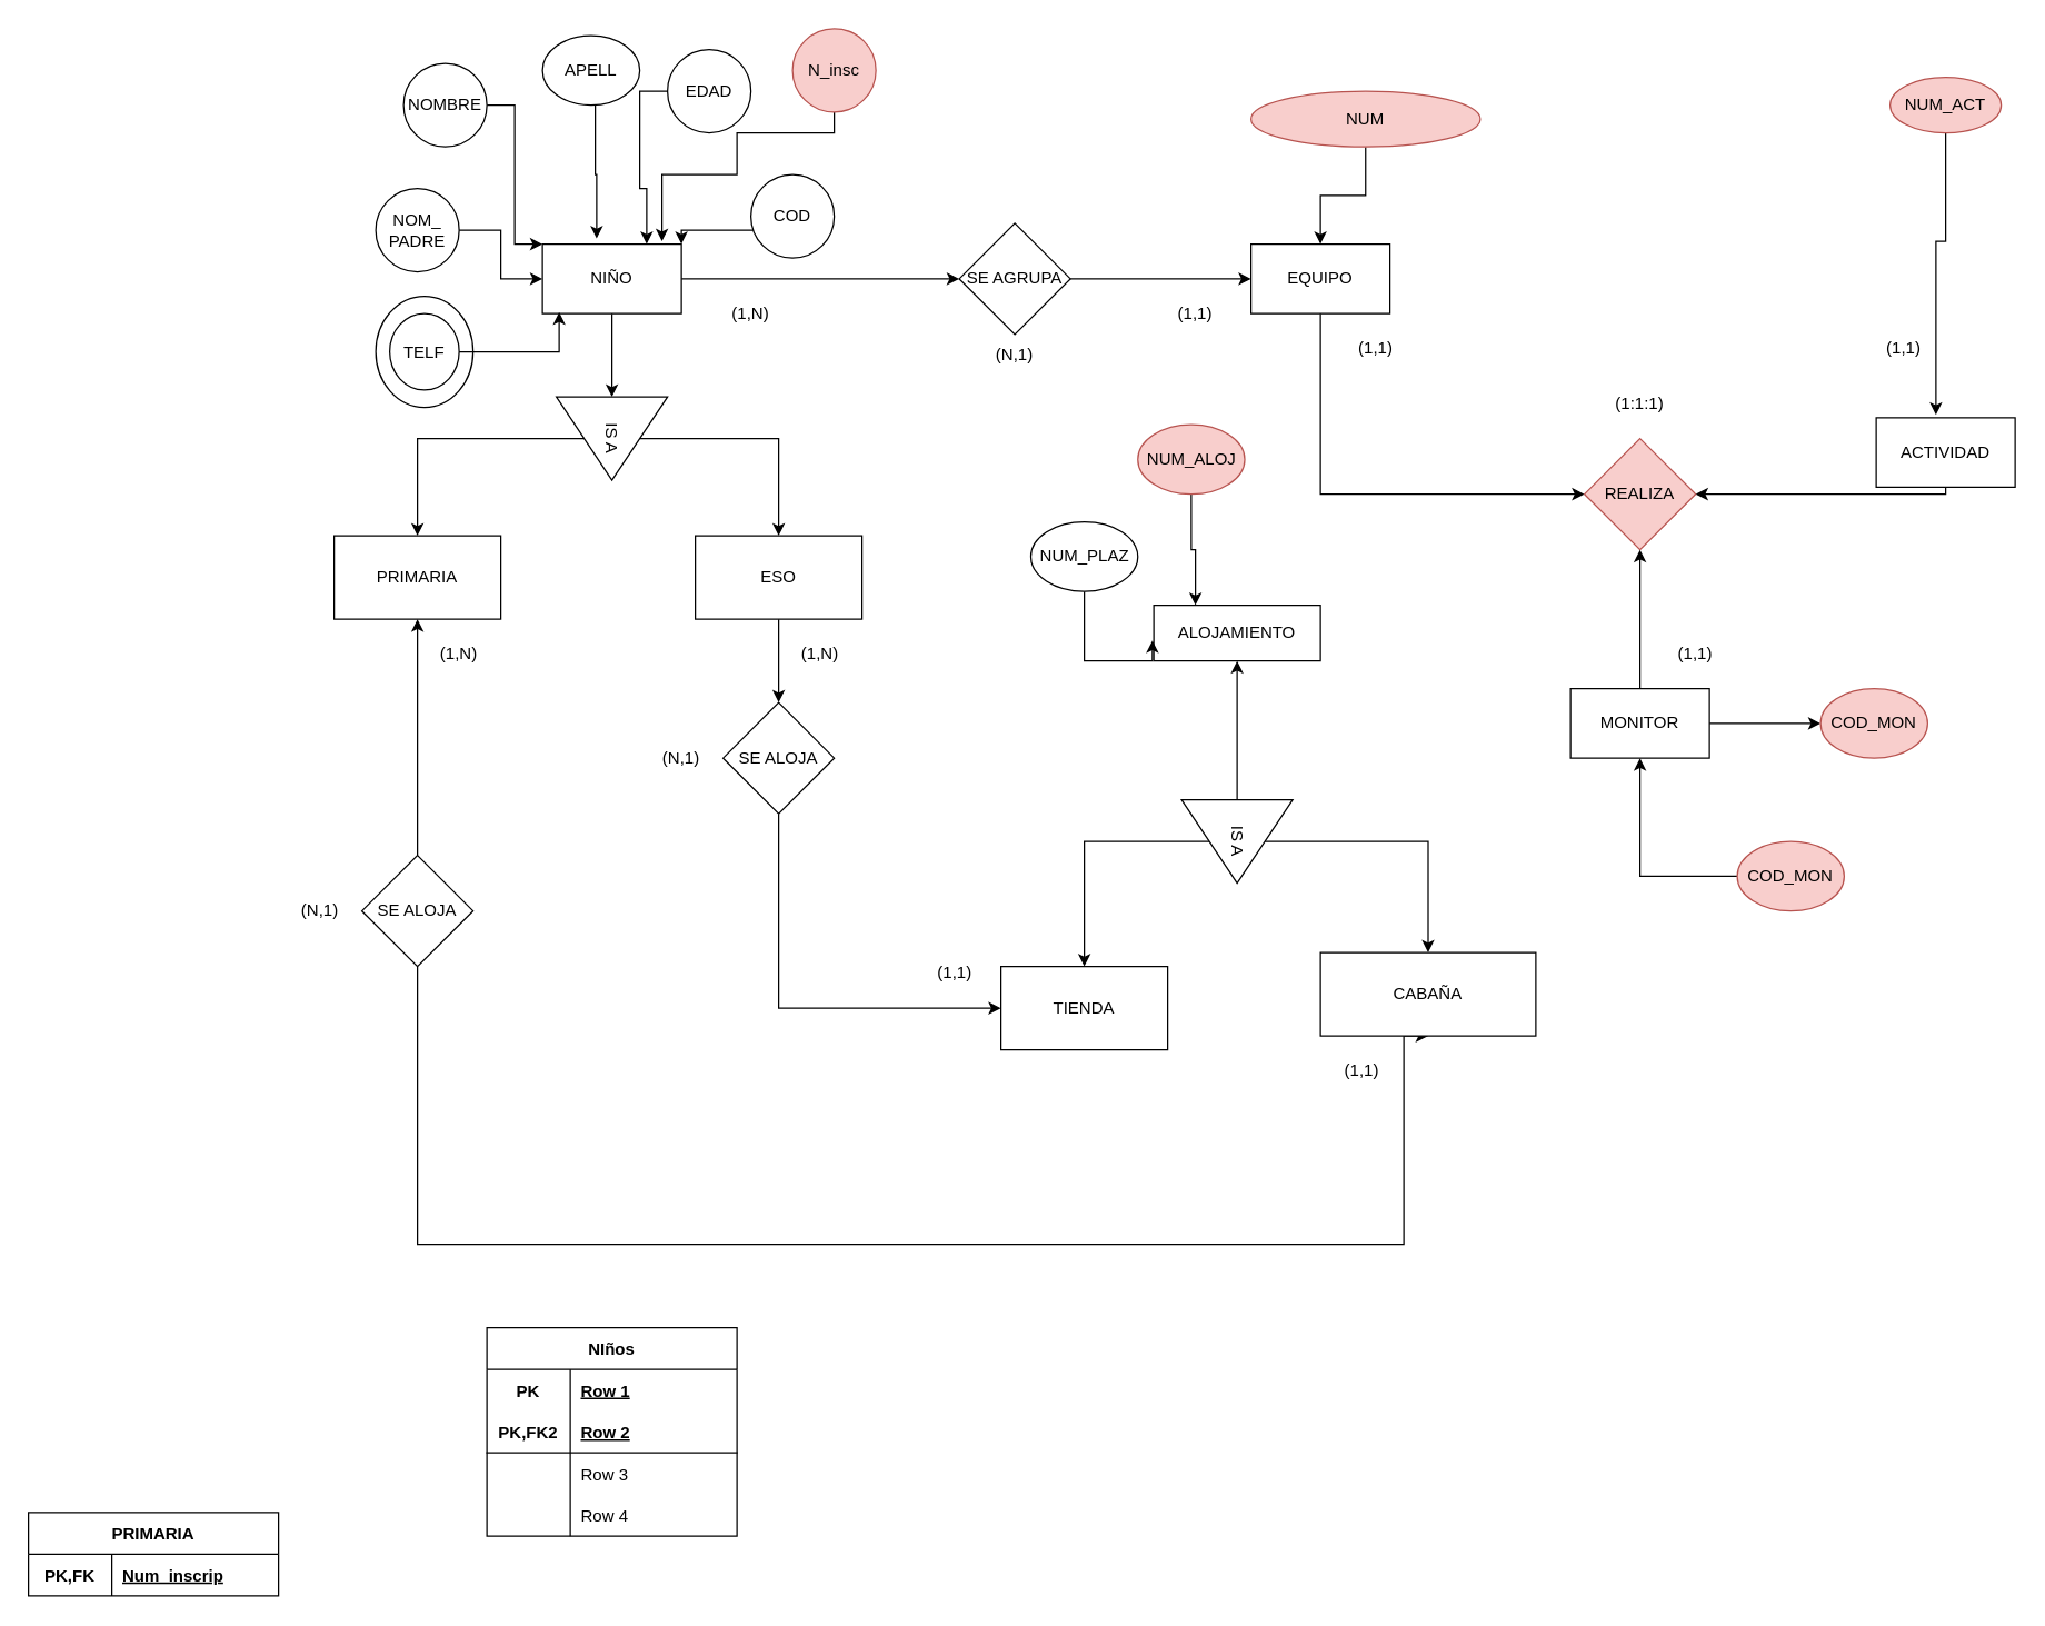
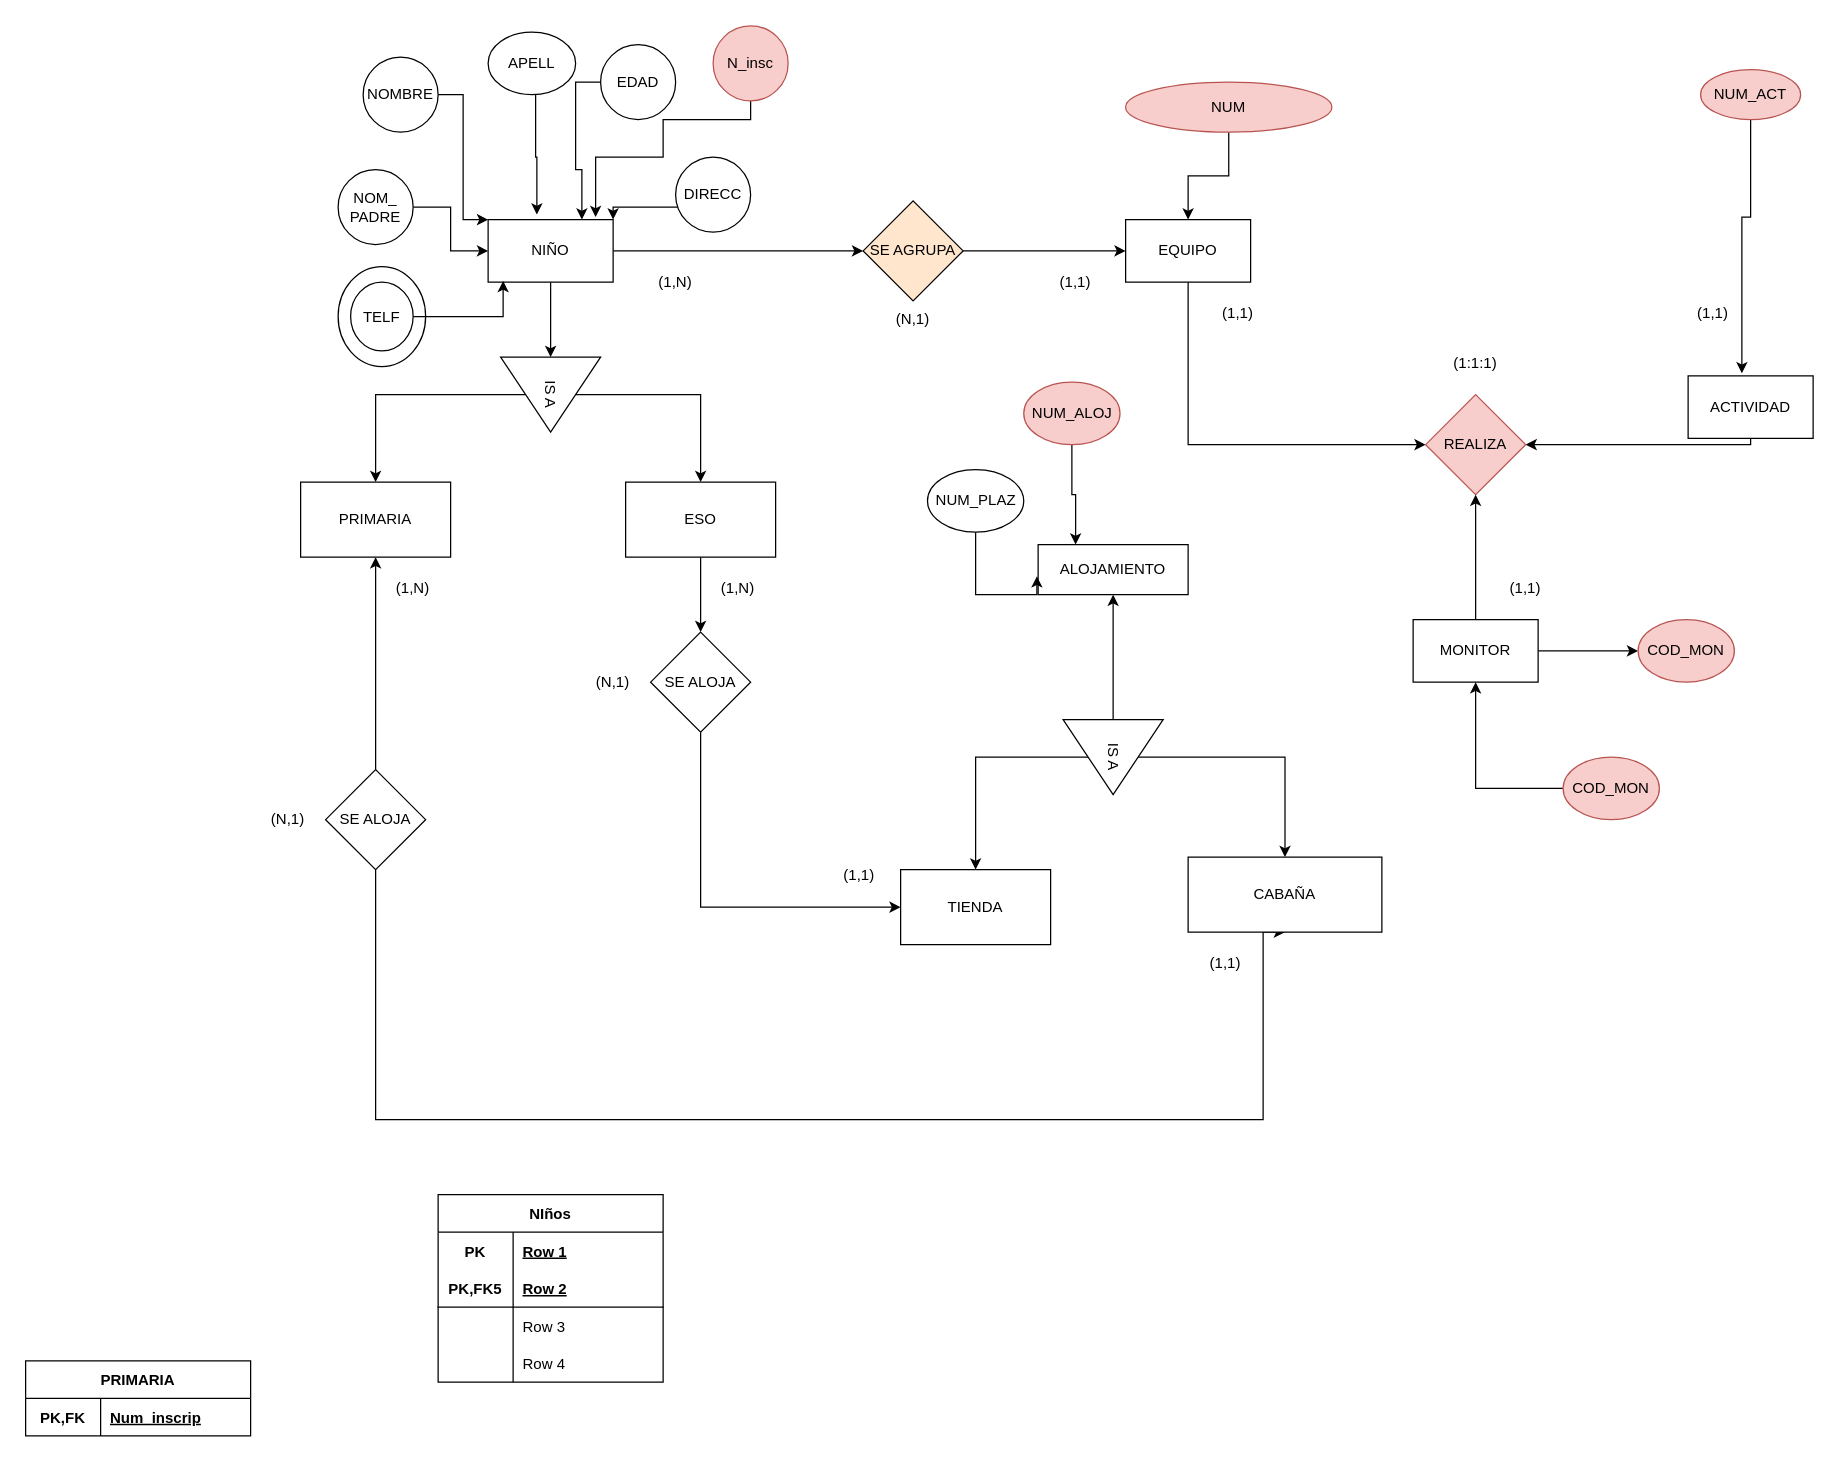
- <mxCell id="14" value="COD" style="ellipse;whiteSpace=wrap;html=1;" parent="1" vertex="1"><mxGeometry x="540" y="125" width="60" height="60" as="geometry" /></mxCell>
+ <mxCell id="14" value="DIRECC" style="ellipse;whiteSpace=wrap;html=1;" parent="1" vertex="1"><mxGeometry x="540" y="125" width="60" height="60" as="geometry" /></mxCell>
- <mxCell id="34" value="SE AGRUPA" style="rhombus;whiteSpace=wrap;html=1;" parent="1" vertex="1"><mxGeometry x="690" y="160" width="80" height="80" as="geometry" /></mxCell>
+ <mxCell id="34" value="SE AGRUPA" style="rhombus;whiteSpace=wrap;html=1;fillColor=#ffe6cc;" parent="1" vertex="1"><mxGeometry x="690" y="160" width="80" height="80" as="geometry" /></mxCell>
- <mxCell id="78" value="PK,FK2" style="shape=partialRectangle;connectable=0;fillColor=none;top=0;left=0;bottom=0;right=0;fontStyle=1;overflow=hidden;" vertex="1" parent="77"><mxGeometry width="60" height="30" as="geometry"><mxRectangle width="60" height="30" as="alternateBounds" /></mxGeometry></mxCell>
+ <mxCell id="78" value="PK,FK5" style="shape=partialRectangle;connectable=0;fillColor=none;top=0;left=0;bottom=0;right=0;fontStyle=1;overflow=hidden;" vertex="1" parent="77"><mxGeometry width="60" height="30" as="geometry"><mxRectangle width="60" height="30" as="alternateBounds" /></mxGeometry></mxCell>
